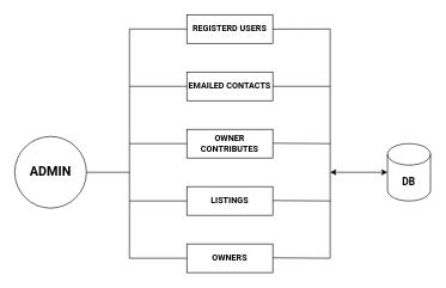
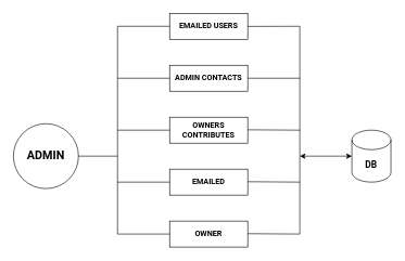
- <mxCell id="19" value="&lt;p style=&quot;line-height: 50%&quot;&gt;&lt;/p&gt;&lt;h4&gt;&lt;font face=&quot;roboto&quot;&gt;REGISTERD USERS&lt;/font&gt;&lt;/h4&gt;&lt;p&gt;&lt;/p&gt;" style="rounded=0;whiteSpace=wrap;html=1;strokeColor=#000000;fillColor=none;" parent="1" vertex="1"><mxGeometry x="260" y="20" width="120" height="40" as="geometry" /></mxCell>
+ <mxCell id="19" value="&lt;p style=&quot;line-height: 50%&quot;&gt;&lt;/p&gt;&lt;h4&gt;&lt;font face=&quot;roboto&quot;&gt;EMAILED USERS&lt;/font&gt;&lt;/h4&gt;&lt;p&gt;&lt;/p&gt;" style="rounded=0;whiteSpace=wrap;html=1;strokeColor=#000000;fillColor=none;" parent="1" vertex="1"><mxGeometry x="260" y="20" width="120" height="40" as="geometry" /></mxCell>
- <mxCell id="10" value="&lt;h4&gt;&lt;font face=&quot;roboto&quot;&gt;EMAILED CONTACTS&lt;/font&gt;&lt;/h4&gt;" style="rounded=0;whiteSpace=wrap;html=1;strokeColor=#000000;fillColor=none;" parent="1" vertex="1"><mxGeometry x="260" y="100" width="120" height="40" as="geometry" /></mxCell>
+ <mxCell id="10" value="&lt;h4&gt;&lt;font face=&quot;roboto&quot;&gt;ADMIN CONTACTS&lt;/font&gt;&lt;/h4&gt;" style="rounded=0;whiteSpace=wrap;html=1;strokeColor=#000000;fillColor=none;" parent="1" vertex="1"><mxGeometry x="260" y="100" width="120" height="40" as="geometry" /></mxCell>
- <mxCell id="21" value="&lt;h4&gt;&lt;font face=&quot;roboto&quot;&gt;OWNER CONTRIBUTES&lt;/font&gt;&lt;/h4&gt;" style="rounded=0;whiteSpace=wrap;html=1;strokeColor=#000000;fillColor=none;" parent="1" vertex="1"><mxGeometry x="260" y="180" width="120" height="40" as="geometry" /></mxCell>
+ <mxCell id="21" value="&lt;h4&gt;&lt;font face=&quot;roboto&quot;&gt;OWNERS CONTRIBUTES&lt;/font&gt;&lt;/h4&gt;" style="rounded=0;whiteSpace=wrap;html=1;strokeColor=#000000;fillColor=none;" parent="1" vertex="1"><mxGeometry x="260" y="180" width="120" height="40" as="geometry" /></mxCell>
- <mxCell id="11" value="&lt;h4&gt;&lt;font face=&quot;roboto&quot;&gt;LISTINGS&lt;/font&gt;&lt;/h4&gt;" style="rounded=0;whiteSpace=wrap;html=1;strokeColor=#000000;fillColor=none;" parent="1" vertex="1"><mxGeometry x="260" y="260" width="120" height="40" as="geometry" /></mxCell>
+ <mxCell id="11" value="&lt;h4&gt;&lt;font face=&quot;roboto&quot;&gt;EMAILED&lt;/font&gt;&lt;/h4&gt;" style="rounded=0;whiteSpace=wrap;html=1;strokeColor=#000000;fillColor=none;" parent="1" vertex="1"><mxGeometry x="260" y="260" width="120" height="40" as="geometry" /></mxCell>
- <mxCell id="12" value="&lt;h4&gt;&lt;font face=&quot;roboto&quot; data-font-src=&quot;https://fonts.googleapis.com/css?family=roboto&quot;&gt;OWNERS&lt;/font&gt;&lt;/h4&gt;" style="rounded=0;whiteSpace=wrap;html=1;strokeColor=#000000;fillColor=none;" parent="1" vertex="1"><mxGeometry x="260" y="340" width="120" height="40" as="geometry" /></mxCell>
+ <mxCell id="12" value="&lt;h4&gt;&lt;font face=&quot;roboto&quot; data-font-src=&quot;https://fonts.googleapis.com/css?family=roboto&quot;&gt;OWNER&lt;/font&gt;&lt;/h4&gt;" style="rounded=0;whiteSpace=wrap;html=1;strokeColor=#000000;fillColor=none;" parent="1" vertex="1"><mxGeometry x="260" y="340" width="120" height="40" as="geometry" /></mxCell>
